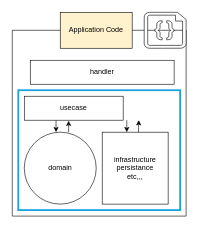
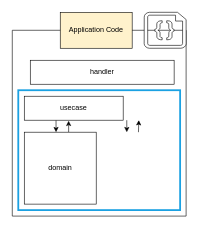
- <mxCell id="9" value="domain" style="ellipse;whiteSpace=wrap;html=1;" parent="2" vertex="1"><mxGeometry x="20" y="170" width="120" height="120" as="geometry" /></mxCell>
+ <mxCell id="9" value="domain" style="rounded=0;whiteSpace=wrap;html=1;" parent="2" vertex="1"><mxGeometry x="20" y="170" width="120" height="120" as="geometry" /></mxCell>
- <mxCell id="10" value="infrastructure&lt;br&gt;persistance&lt;br&gt;etc,,," style="rounded=0;whiteSpace=wrap;html=1;" parent="2" vertex="1"><mxGeometry x="150" y="170" width="110" height="120" as="geometry" /></mxCell>
